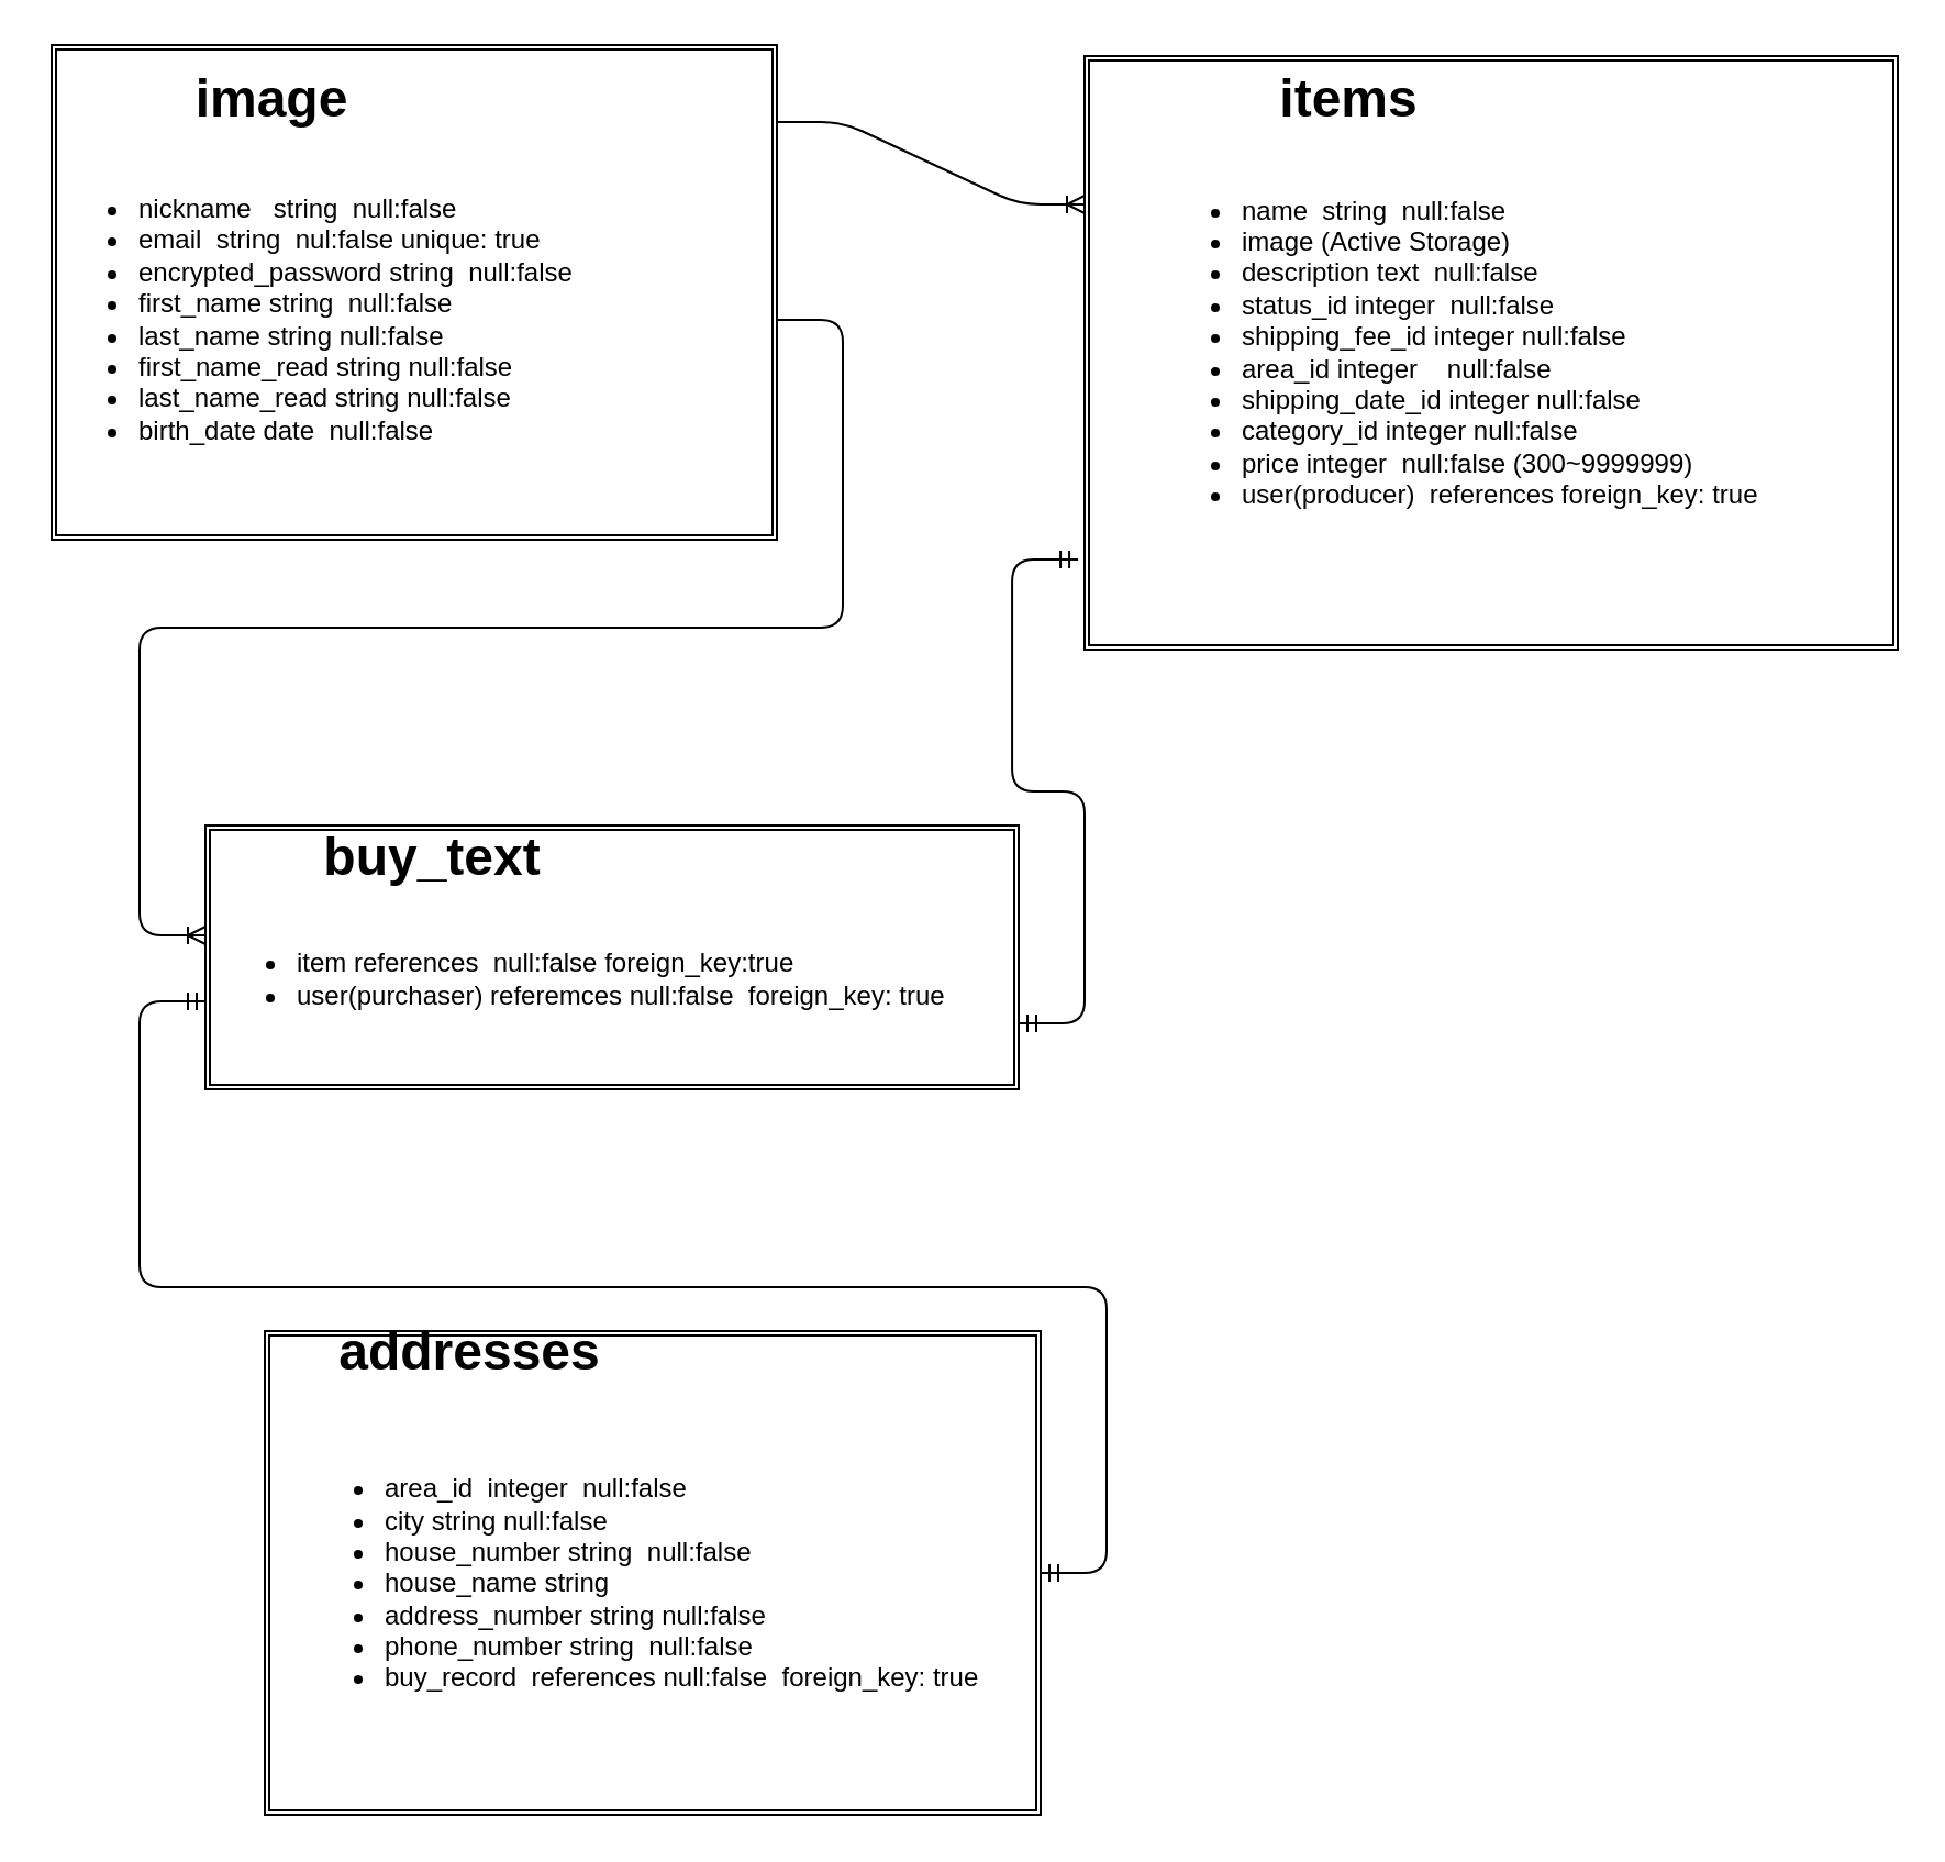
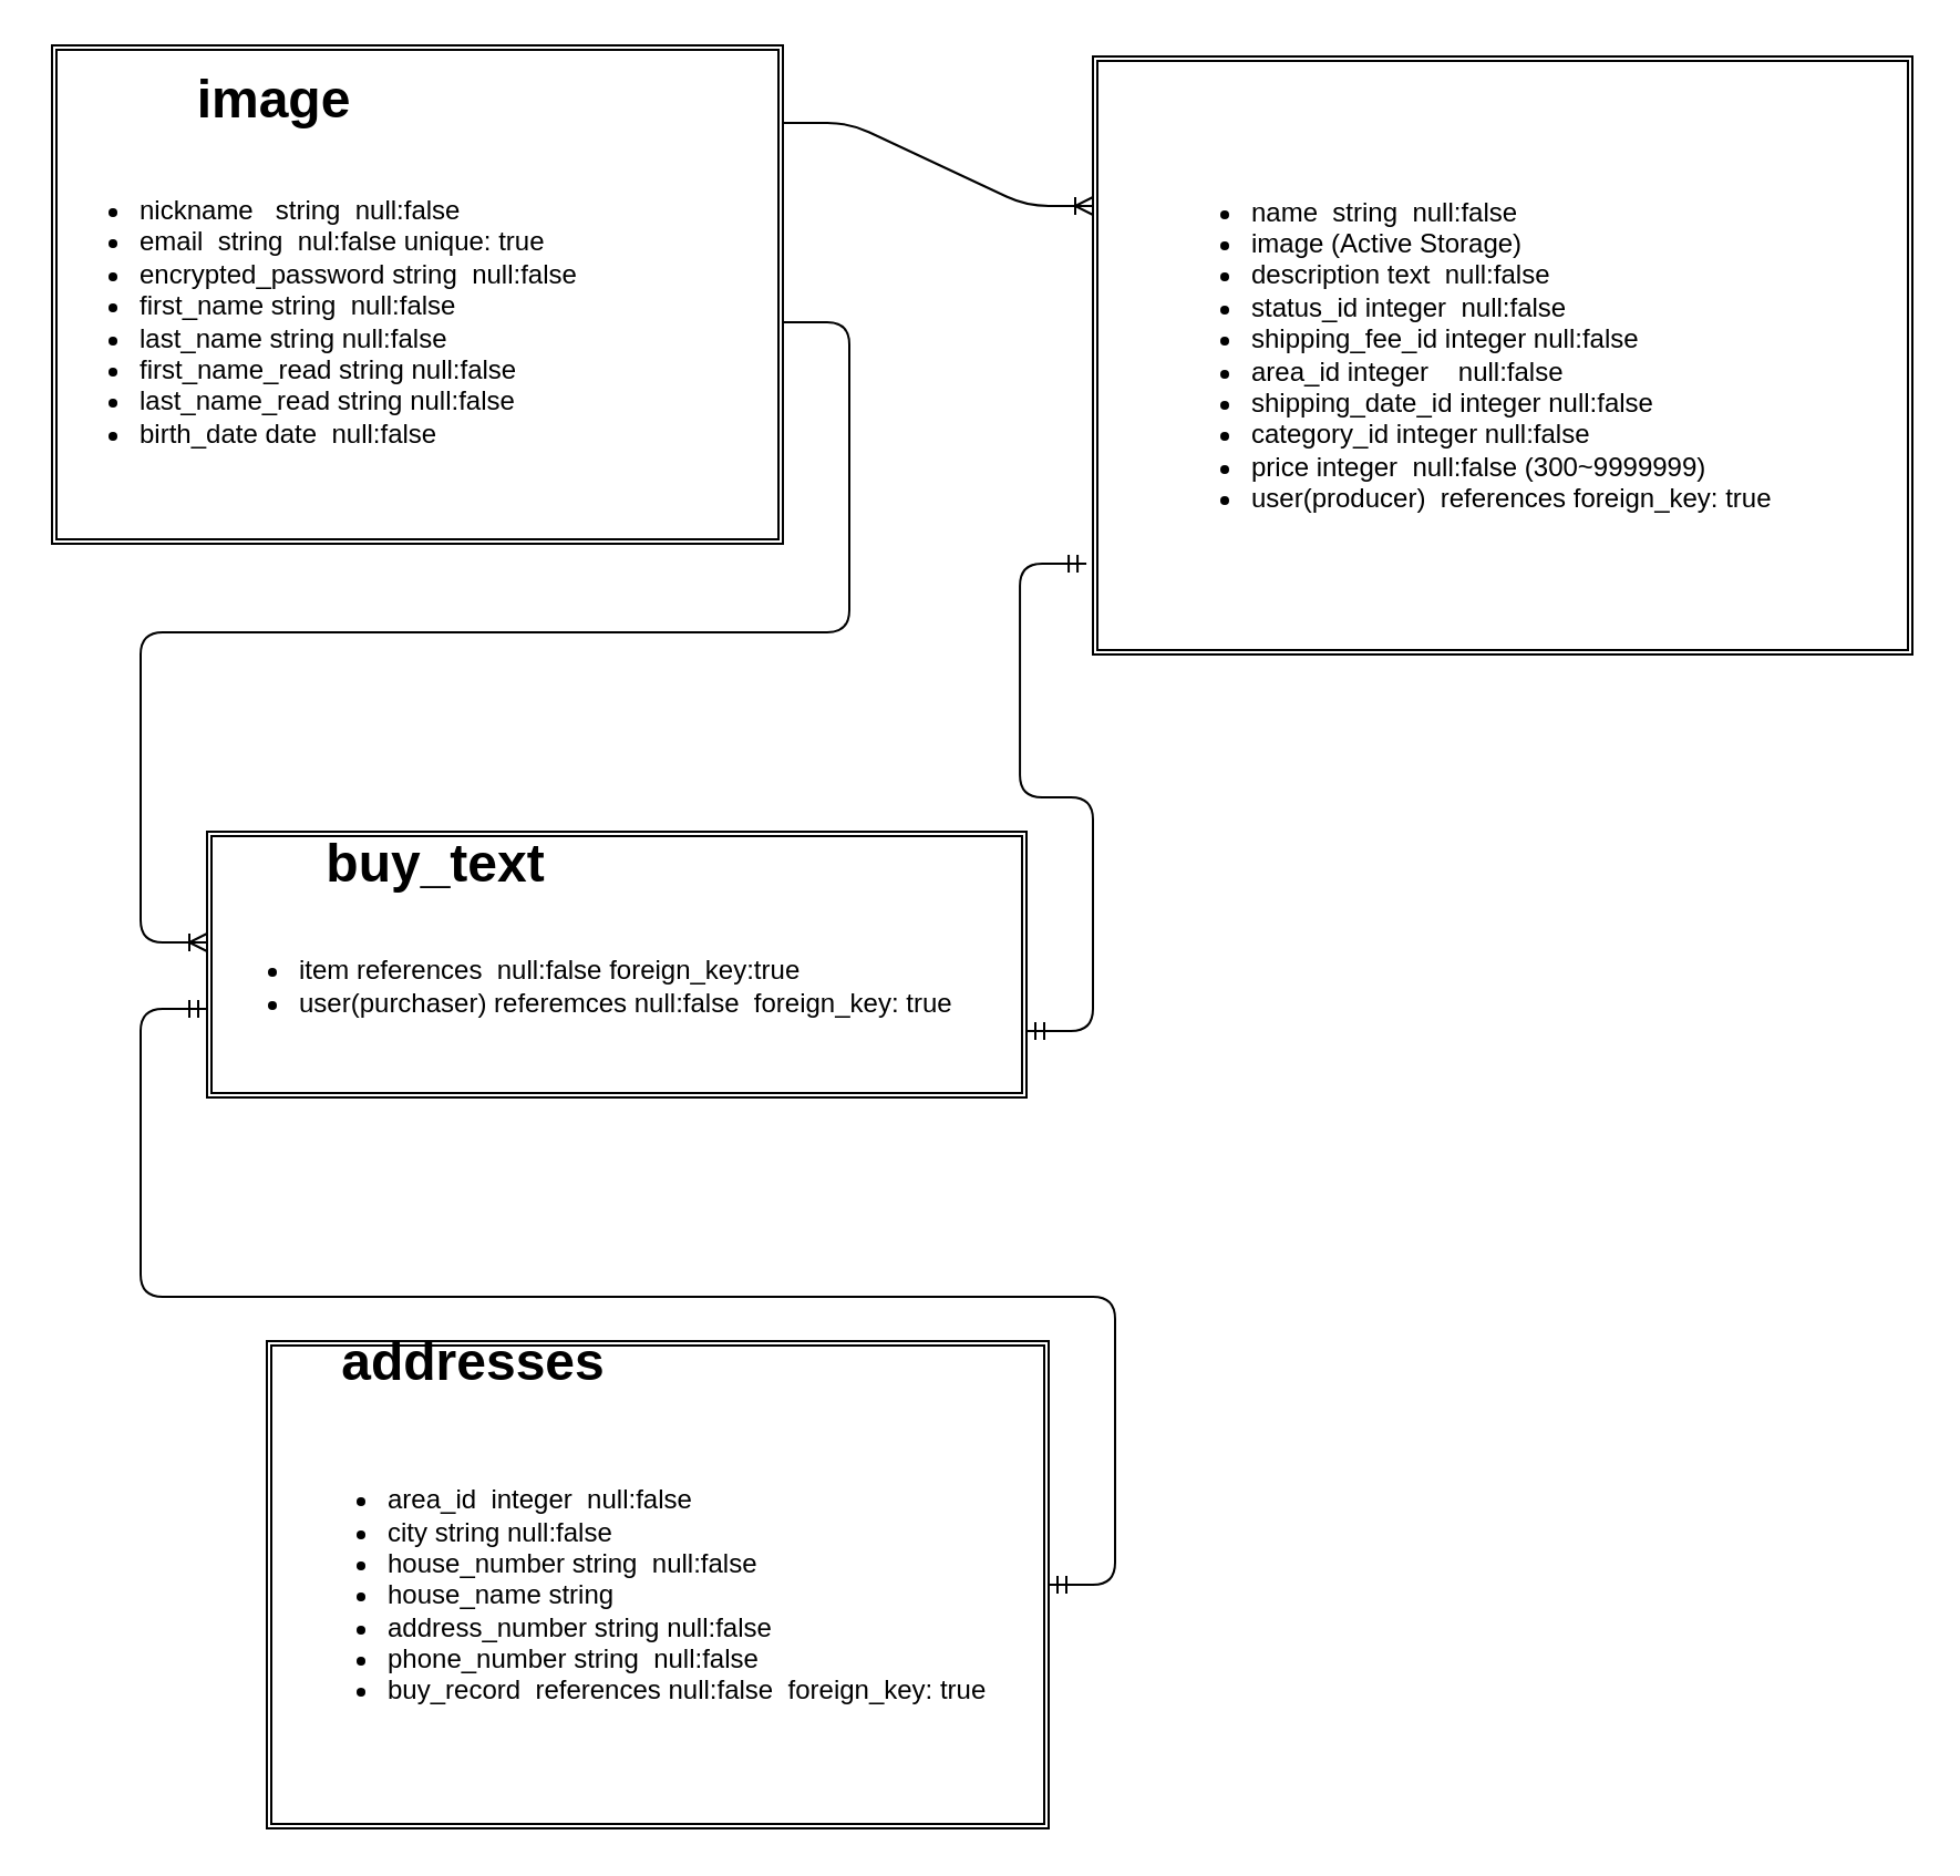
- <mxCell id="6" value="items" style="text;strokeColor=none;fillColor=none;html=1;fontSize=24;fontStyle=1;verticalAlign=middle;align=center;" vertex="1" parent="1"><mxGeometry x="563" y="35" width="100" height="20" as="geometry" /></mxCell>
